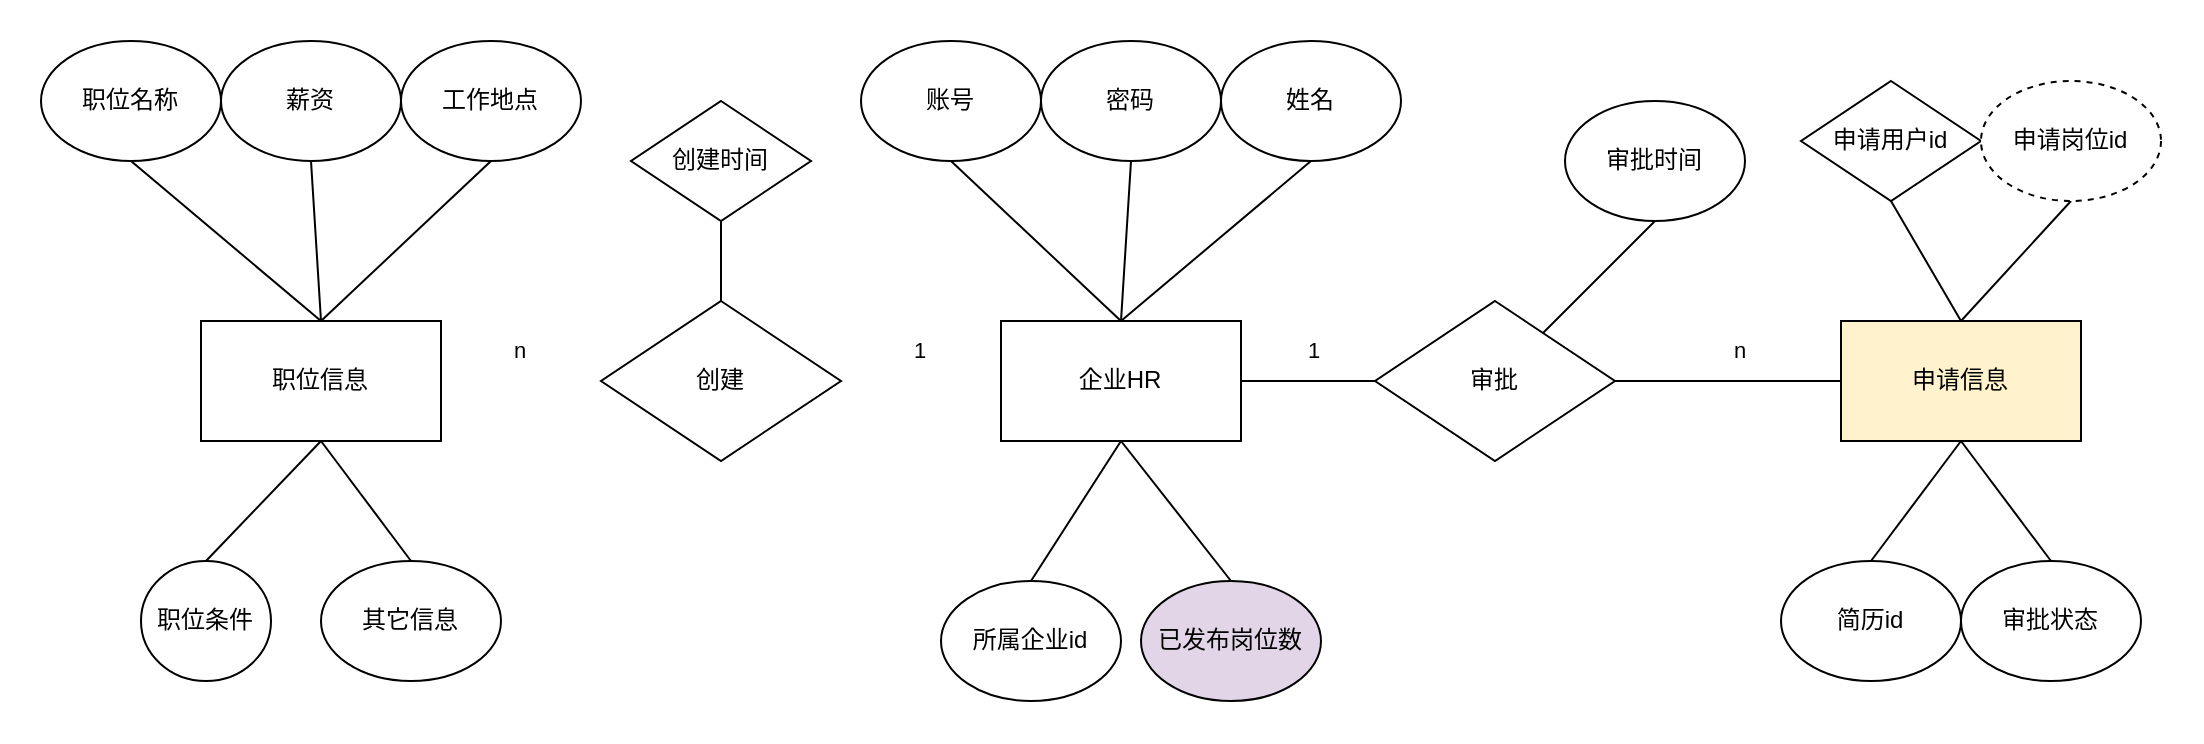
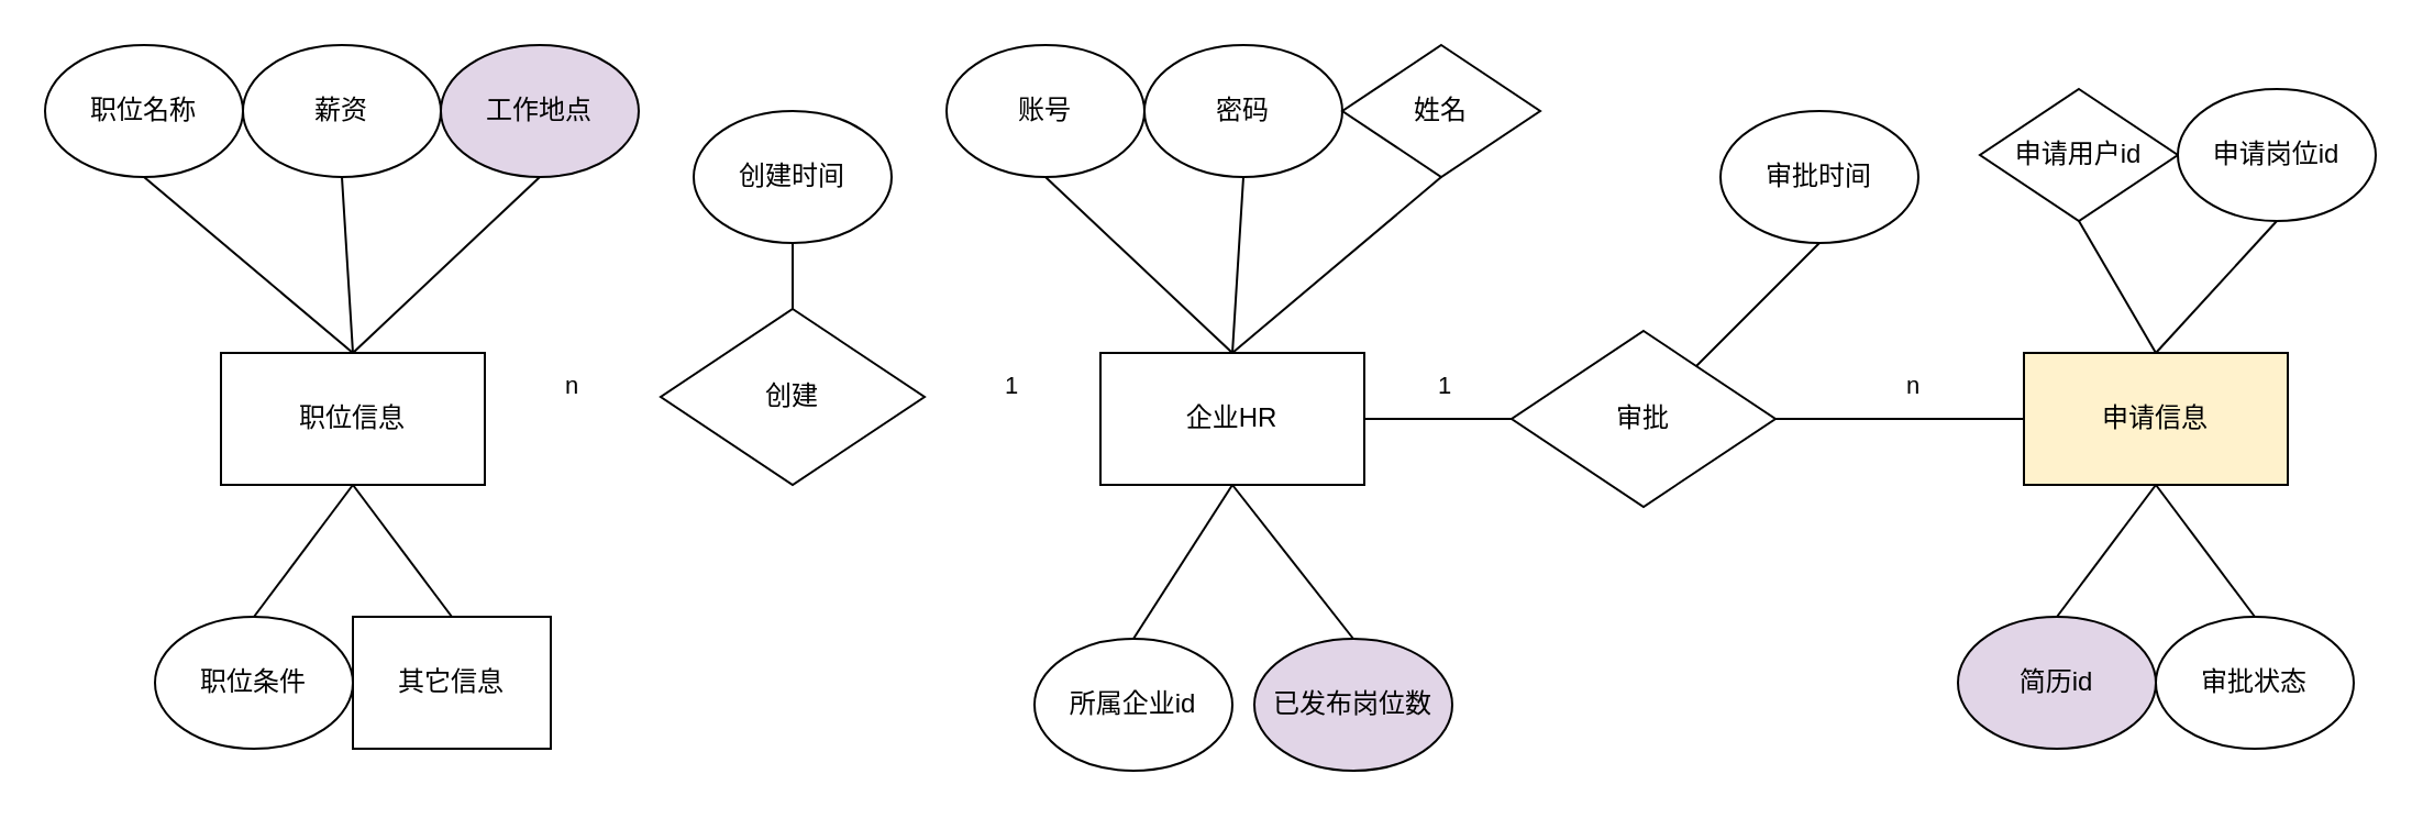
- <mxCell id="20" value="工作地点" style="ellipse;whiteSpace=wrap;html=1;" vertex="1" parent="1"><mxGeometry x="200" y="20" width="90" height="60" as="geometry" /></mxCell>
+ <mxCell id="20" value="工作地点" style="ellipse;whiteSpace=wrap;html=1;fillColor=#e1d5e7;" vertex="1" parent="1"><mxGeometry x="200" y="20" width="90" height="60" as="geometry" /></mxCell>
- <mxCell id="44" value="姓名" style="ellipse;whiteSpace=wrap;html=1;" vertex="1" parent="1"><mxGeometry x="610" y="20" width="90" height="60" as="geometry" /></mxCell>
+ <mxCell id="44" value="姓名" style="rhombus;whiteSpace=wrap;html=1;" vertex="1" parent="1"><mxGeometry x="610" y="20" width="90" height="60" as="geometry" /></mxCell>
- <mxCell id="28" value="申请岗位id" style="ellipse;whiteSpace=wrap;html=1;dashed=1;" vertex="1" parent="1"><mxGeometry x="990" y="40" width="90" height="60" as="geometry" /></mxCell>
+ <mxCell id="28" value="申请岗位id" style="ellipse;whiteSpace=wrap;html=1;" vertex="1" parent="1"><mxGeometry x="990" y="40" width="90" height="60" as="geometry" /></mxCell>
- <mxCell id="4" value="创建时间" style="rhombus;whiteSpace=wrap;html=1;" vertex="1" parent="1"><mxGeometry x="315" y="50" width="90" height="60" as="geometry" /></mxCell>
+ <mxCell id="4" value="创建时间" style="ellipse;whiteSpace=wrap;html=1;" vertex="1" parent="1"><mxGeometry x="315" y="50" width="90" height="60" as="geometry" /></mxCell>
- <mxCell id="5" value="创建" style="rhombus;whiteSpace=wrap;html=1;" vertex="1" parent="1"><mxGeometry x="300" y="150" width="120" height="80" as="geometry" /></mxCell>
+ <mxCell id="5" value="创建" style="rhombus;whiteSpace=wrap;html=1;" vertex="1" parent="1"><mxGeometry x="300" y="140" width="120" height="80" as="geometry" /></mxCell>
- <mxCell id="22" value="职位条件" style="ellipse;whiteSpace=wrap;html=1;" vertex="1" parent="1"><mxGeometry x="70" y="280" width="65" height="60" as="geometry" /></mxCell>
+ <mxCell id="22" value="职位条件" style="ellipse;whiteSpace=wrap;html=1;" vertex="1" parent="1"><mxGeometry x="70" y="280" width="90" height="60" as="geometry" /></mxCell>
- <mxCell id="24" value="其它信息" style="ellipse;whiteSpace=wrap;html=1;" vertex="1" parent="1"><mxGeometry x="160" y="280" width="90" height="60" as="geometry" /></mxCell>
+ <mxCell id="24" value="其它信息" style="whiteSpace=wrap;html=1;rounded=0;" vertex="1" parent="1"><mxGeometry x="160" y="280" width="90" height="60" as="geometry" /></mxCell>
- <mxCell id="30" value="简历id" style="ellipse;whiteSpace=wrap;html=1;" vertex="1" parent="1"><mxGeometry x="890" y="280" width="90" height="60" as="geometry" /></mxCell>
+ <mxCell id="30" value="简历id" style="ellipse;whiteSpace=wrap;html=1;fillColor=#e1d5e7;" vertex="1" parent="1"><mxGeometry x="890" y="280" width="90" height="60" as="geometry" /></mxCell>
